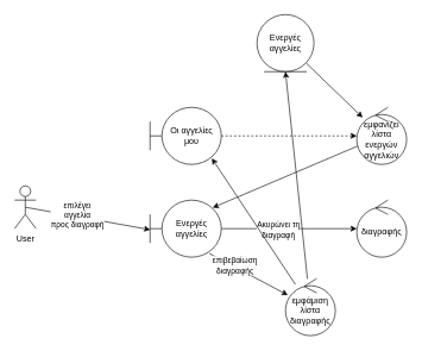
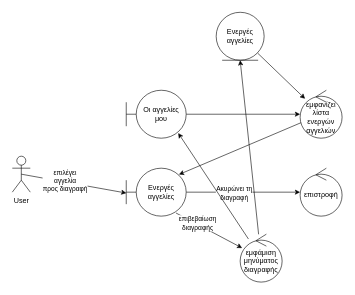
- <mxCell id="3" value="" style="edgeStyle=none;rounded=0;orthogonalLoop=1;jettySize=auto;html=1;dashed=1;" edge="1" parent="1" source="4" target="8"><mxGeometry relative="1" as="geometry" /></mxCell>
+ <mxCell id="3" value="" style="edgeStyle=none;rounded=0;orthogonalLoop=1;jettySize=auto;html=1;" edge="1" parent="1" source="4" target="8"><mxGeometry relative="1" as="geometry" /></mxCell>
- <mxCell id="16" value="διαγραφής" style="ellipse;shape=umlControl;whiteSpace=wrap;html=1;" vertex="1" parent="1"><mxGeometry x="500" y="280" width="70" height="80" as="geometry" /></mxCell>
+ <mxCell id="16" value="επιστροφή" style="ellipse;shape=umlControl;whiteSpace=wrap;html=1;" vertex="1" parent="1"><mxGeometry x="500" y="280" width="70" height="80" as="geometry" /></mxCell>
- <mxCell id="19" value="εμφάμιση λίστα&lt;div&gt;διαγραφής&lt;/div&gt;" style="ellipse;shape=umlControl;whiteSpace=wrap;html=1;" vertex="1" parent="1"><mxGeometry x="400" y="390" width="70" height="80" as="geometry" /></mxCell>
+ <mxCell id="19" value="εμφάμιση μηνύματος&lt;div&gt;διαγραφής&lt;/div&gt;" style="ellipse;shape=umlControl;whiteSpace=wrap;html=1;" vertex="1" parent="1"><mxGeometry x="400" y="390" width="70" height="80" as="geometry" /></mxCell>
